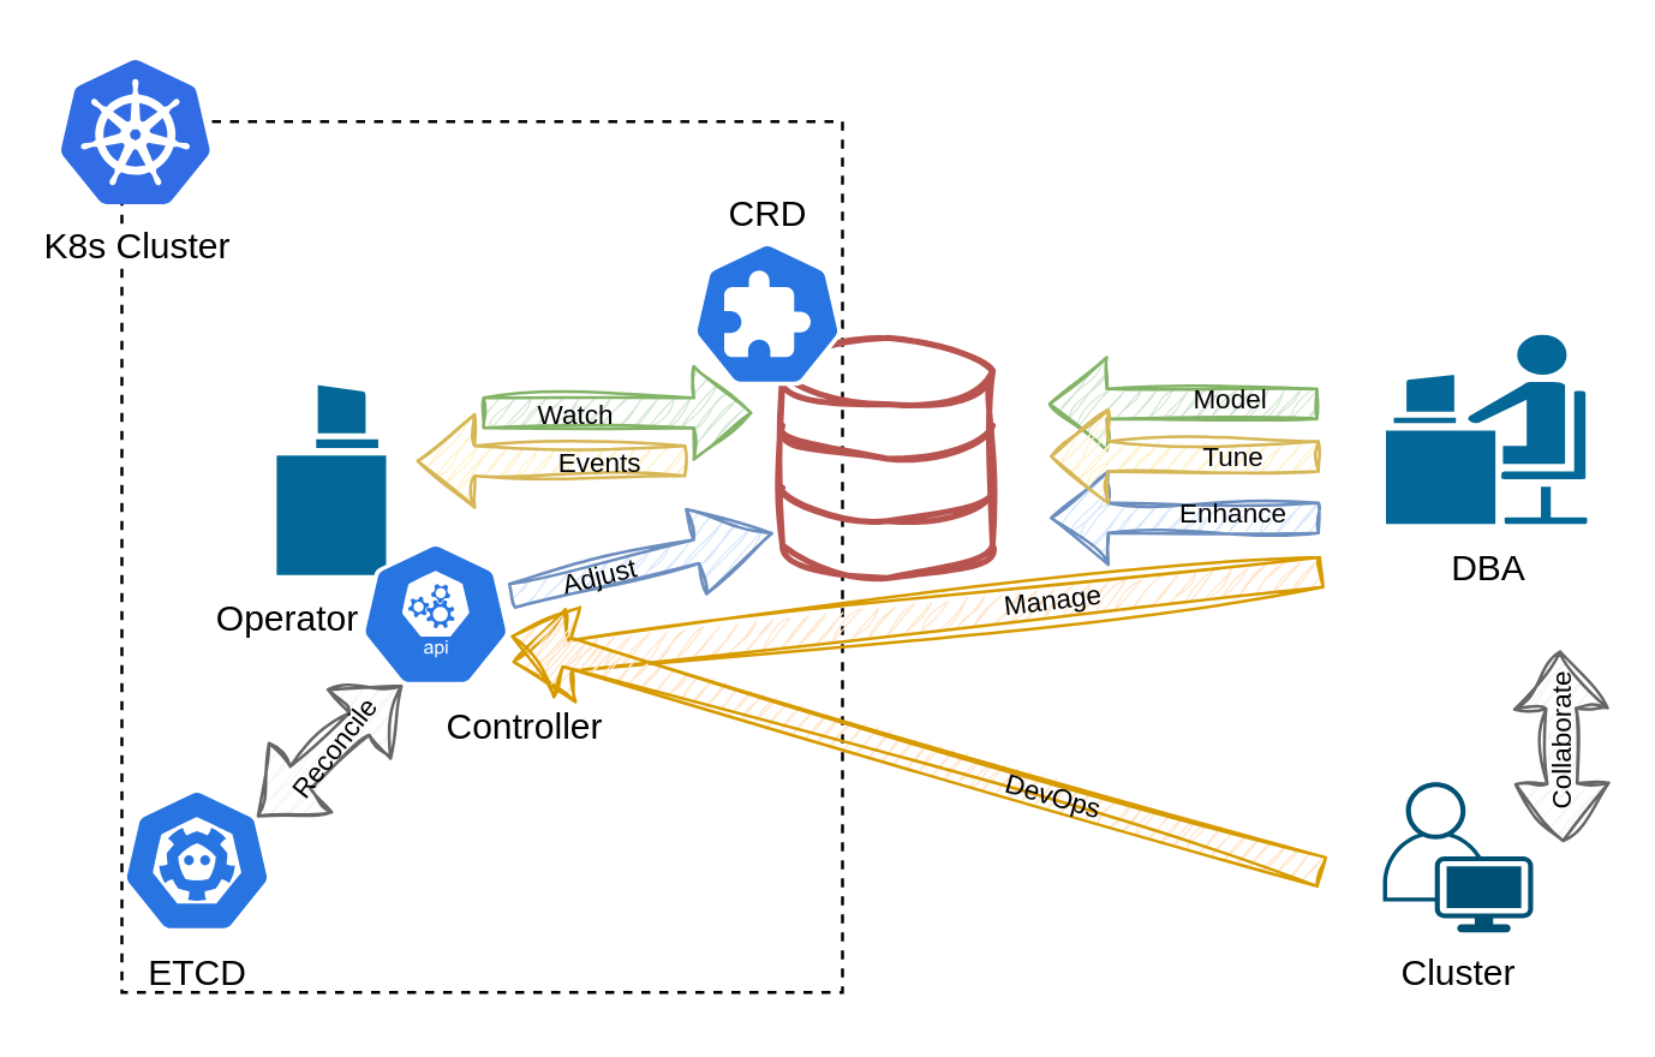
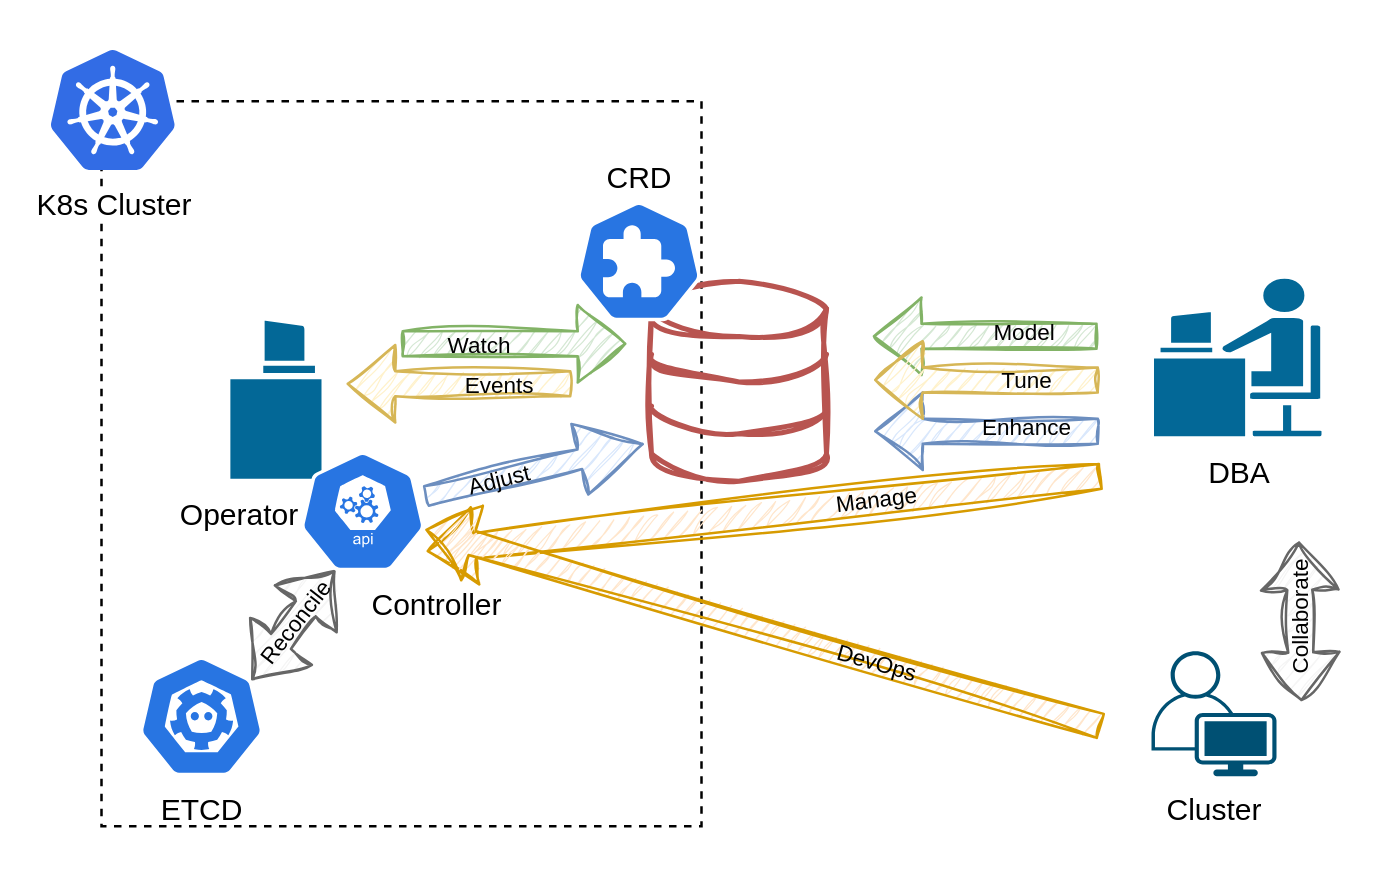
- <mxCell id="19" value="ETCD" style="sketch=0;html=1;dashed=0;whitespace=wrap;fillColor=#2875E2;strokeColor=#ffffff;points=[[0.005,0.63,0],[0.1,0.2,0],[0.9,0.2,0],[0.5,0,0],[0.995,0.63,0],[0.72,0.99,0],[0.5,1,0],[0.28,0.99,0]];verticalLabelPosition=bottom;align=center;verticalAlign=top;shape=mxgraph.kubernetes.icon;prIcon=etcd" vertex="1" parent="1"><mxGeometry x="40" y="262" width="50" height="48" as="geometry" /></mxCell>
+ <mxCell id="19" value="ETCD" style="sketch=0;html=1;dashed=0;whitespace=wrap;fillColor=#2875E2;strokeColor=#ffffff;points=[[0.005,0.63,0],[0.1,0.2,0],[0.9,0.2,0],[0.5,0,0],[0.995,0.63,0],[0.72,0.99,0],[0.5,1,0],[0.28,0.99,0]];verticalLabelPosition=bottom;align=center;verticalAlign=top;shape=mxgraph.kubernetes.icon;prIcon=etcd" vertex="1" parent="1"><mxGeometry x="55" y="262" width="50" height="48" as="geometry" /></mxCell>
